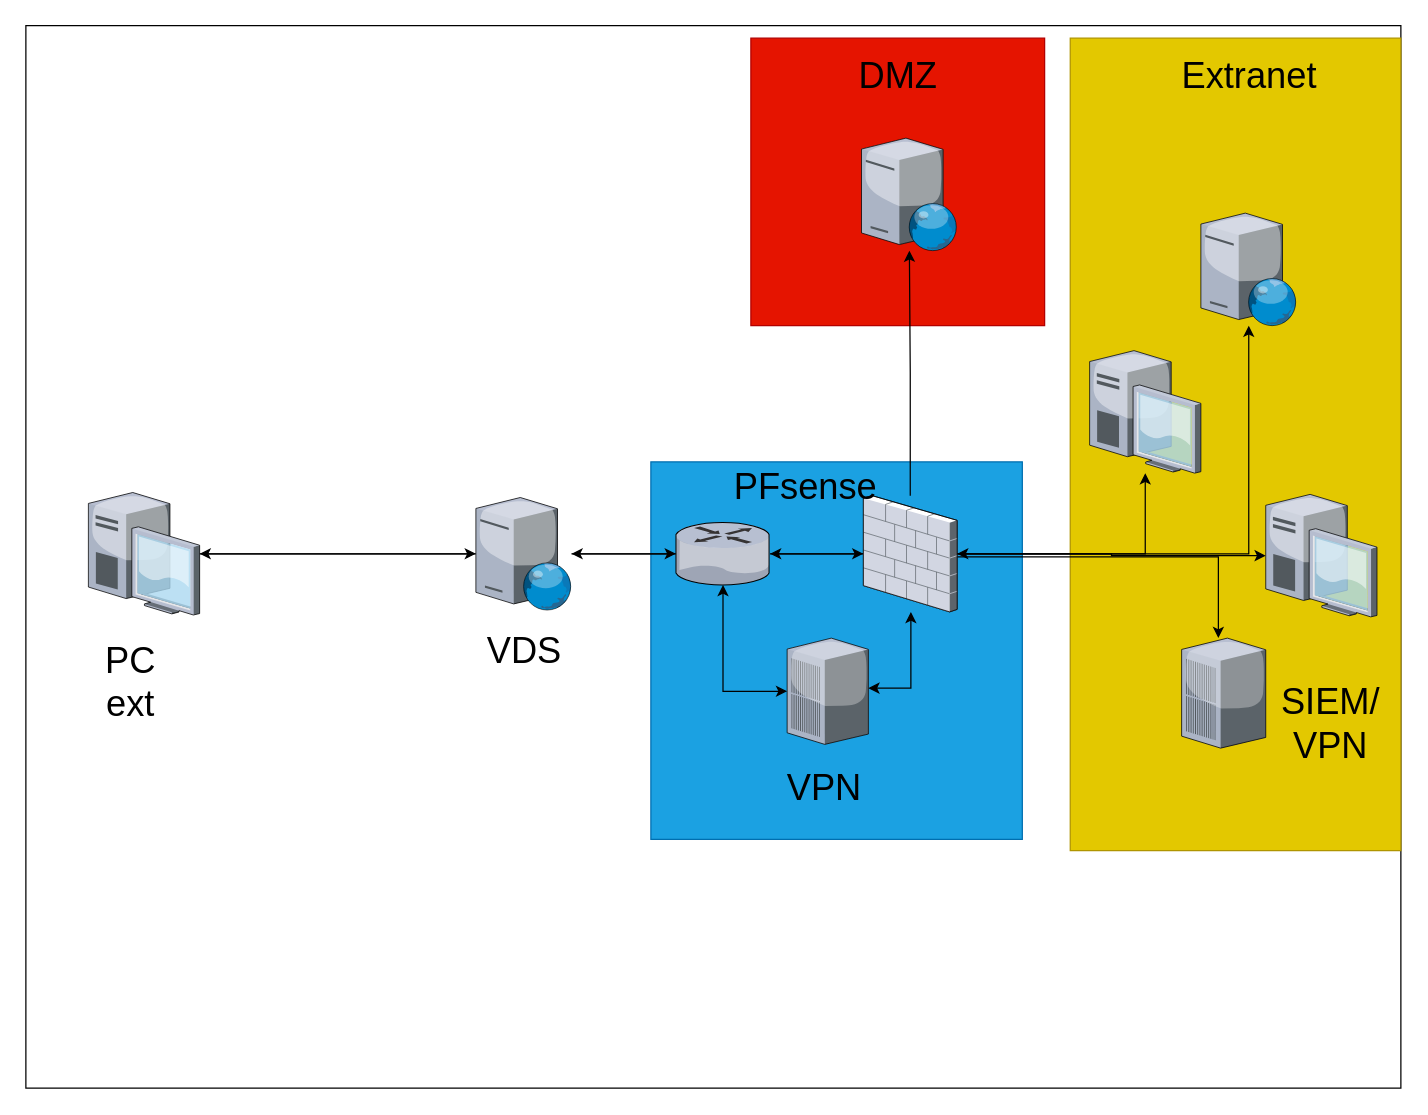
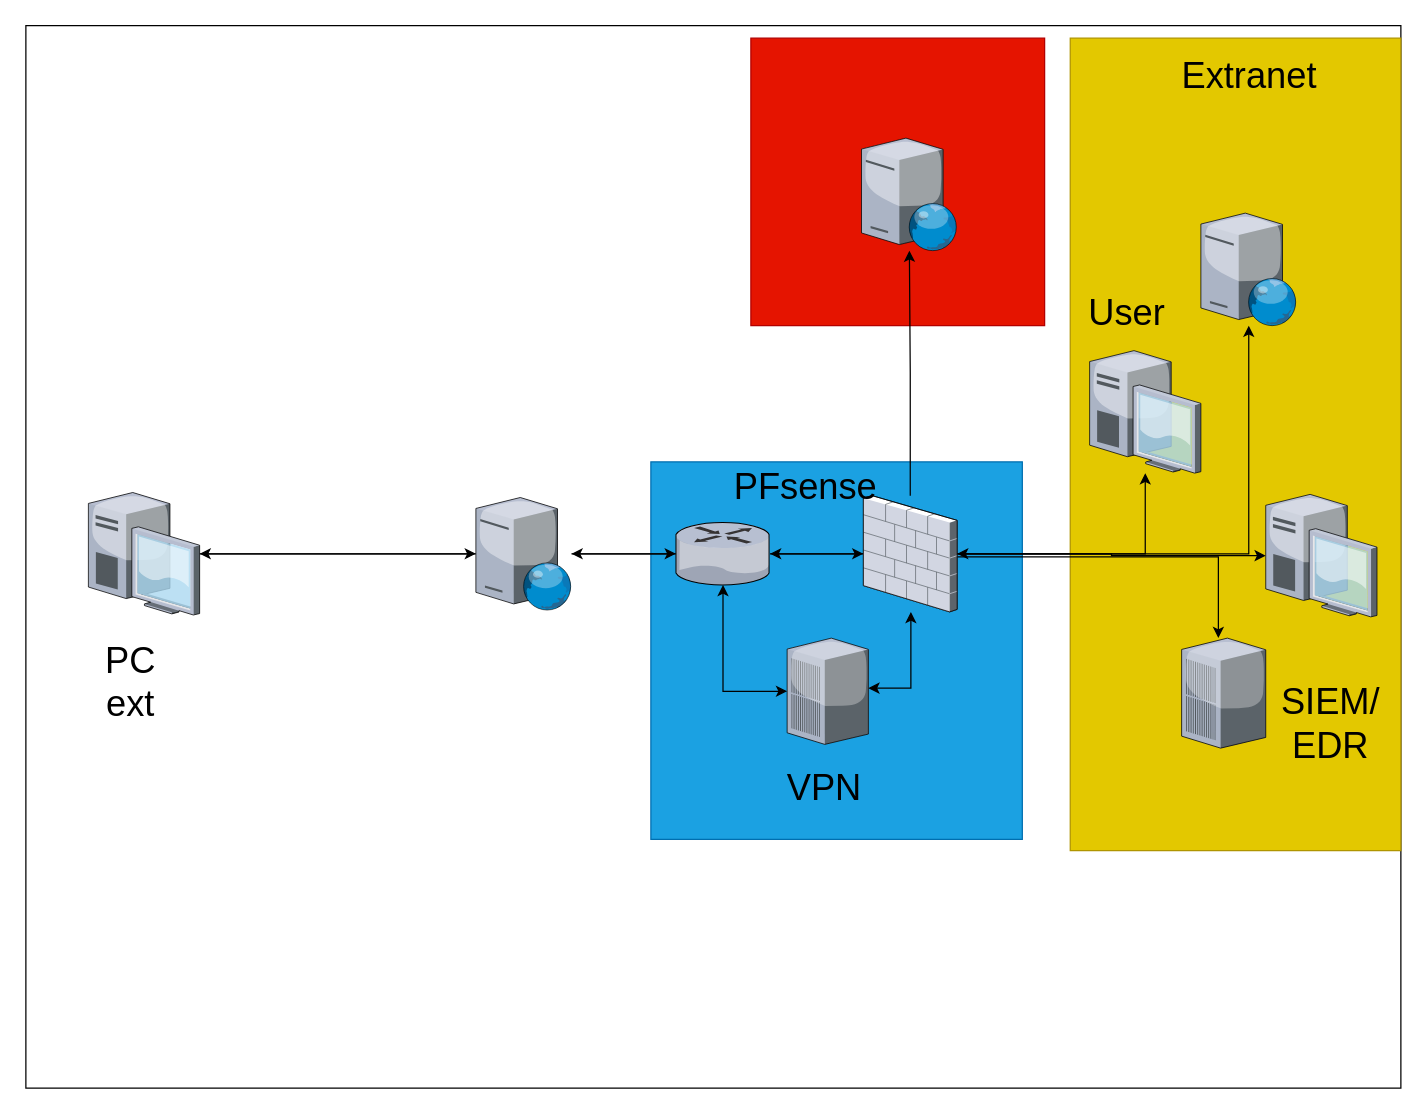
- <mxCell id="25" value="DMZ" style="text;html=1;align=center;verticalAlign=middle;whiteSpace=wrap;rounded=0;fontSize=29;" vertex="1" parent="1"><mxGeometry x="673.75" y="40" width="87.5" height="40" as="geometry" /></mxCell>
+ <mxCell id="31" value="User" style="text;html=1;align=center;verticalAlign=middle;whiteSpace=wrap;rounded=0;fontSize=29;" vertex="1" parent="1"><mxGeometry x="857.1" y="230" width="87.5" height="40" as="geometry" /></mxCell>
- <mxCell id="27" value="VDS" style="text;html=1;align=center;verticalAlign=middle;whiteSpace=wrap;rounded=0;fontSize=29;" vertex="1" parent="1"><mxGeometry x="374.5" y="500" width="87.5" height="40" as="geometry" /></mxCell>
- <mxCell id="29" value="SIEM/ VPN" style="text;html=1;align=center;verticalAlign=middle;whiteSpace=wrap;rounded=0;fontSize=29;" vertex="1" parent="1"><mxGeometry x="1020" y="558" width="87.5" height="40" as="geometry" /></mxCell>
+ <mxCell id="29" value="SIEM/ EDR" style="text;html=1;align=center;verticalAlign=middle;whiteSpace=wrap;rounded=0;fontSize=29;" vertex="1" parent="1"><mxGeometry x="1020" y="558" width="87.5" height="40" as="geometry" /></mxCell>
